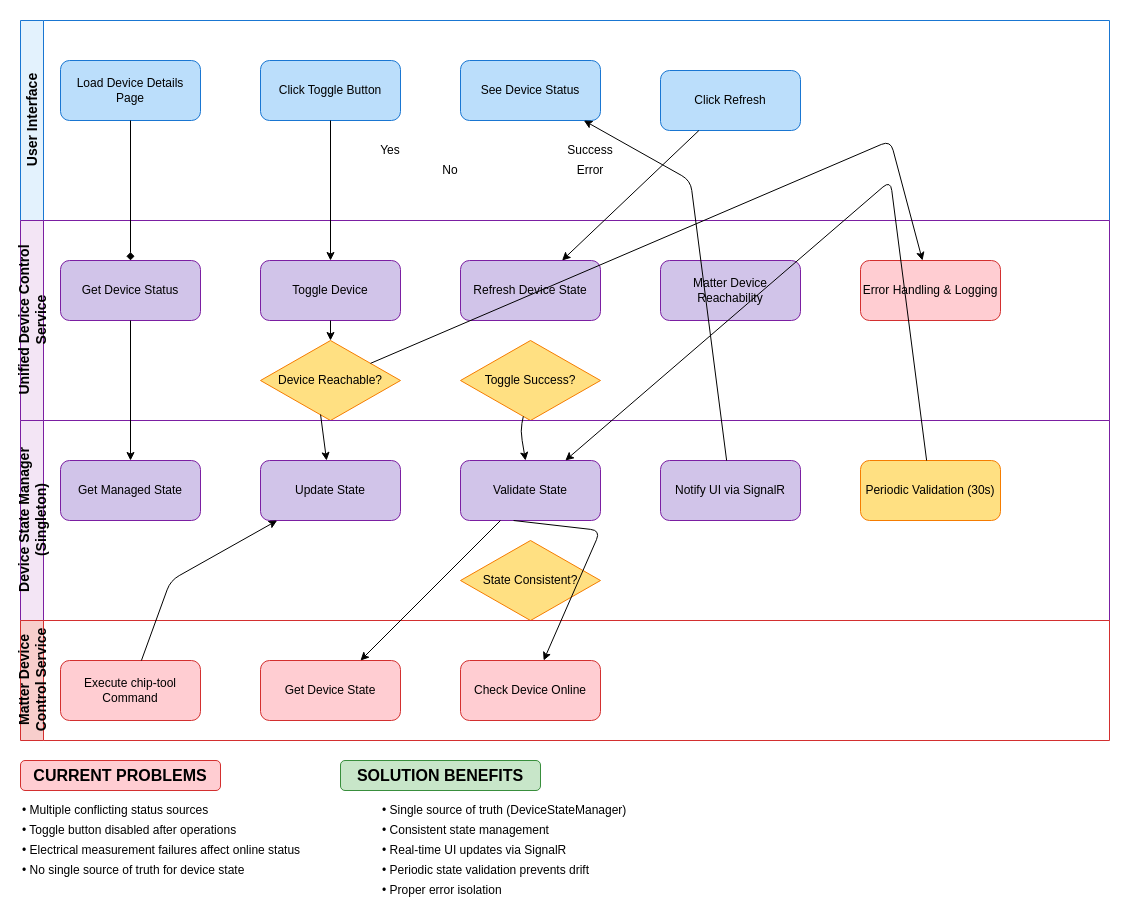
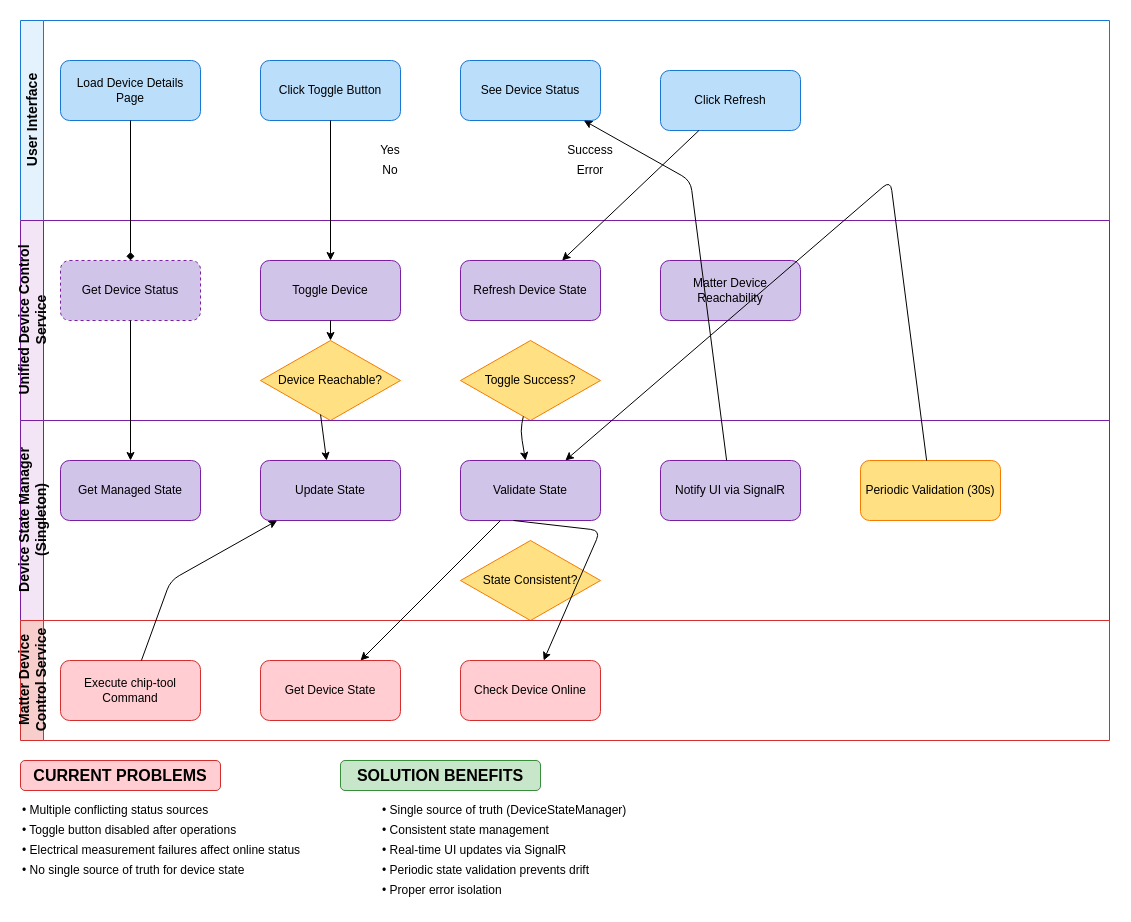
- <mxCell id="40" value="No" style="text;html=1;strokeColor=none;fillColor=none;align=center;verticalAlign=middle;whiteSpace=wrap;rounded=0;" parent="1" vertex="1"><mxGeometry x="430" y="160" width="40" height="20" as="geometry" /></mxCell>
+ <mxCell id="40" value="No" style="text;html=1;strokeColor=none;fillColor=none;align=center;verticalAlign=middle;whiteSpace=wrap;rounded=0;" parent="1" vertex="1"><mxGeometry x="370" y="160" width="40" height="20" as="geometry" /></mxCell>
- <mxCell id="8" value="Get Device Status" style="rounded=1;whiteSpace=wrap;html=1;fillColor=#d1c4e9;strokeColor=#7b1fa2;" parent="7" vertex="1"><mxGeometry x="40" y="40" width="140" height="60" as="geometry" /></mxCell>
+ <mxCell id="8" value="Get Device Status" style="rounded=1;whiteSpace=wrap;html=1;fillColor=#d1c4e9;strokeColor=#7b1fa2;dashed=1;" parent="7" vertex="1"><mxGeometry x="40" y="40" width="140" height="60" as="geometry" /></mxCell>
- <mxCell id="14" value="Error Handling &amp; Logging" style="rounded=1;whiteSpace=wrap;html=1;fillColor=#ffcdd2;strokeColor=#d32f2f;" parent="7" vertex="1"><mxGeometry x="840" y="40" width="140" height="60" as="geometry" /></mxCell>
- <mxCell id="36" parent="1" source="12" target="14" edge="1"><mxGeometry relative="1" as="geometry"><Array as="points"><mxPoint x="890" y="140" /></Array></mxGeometry></mxCell>
